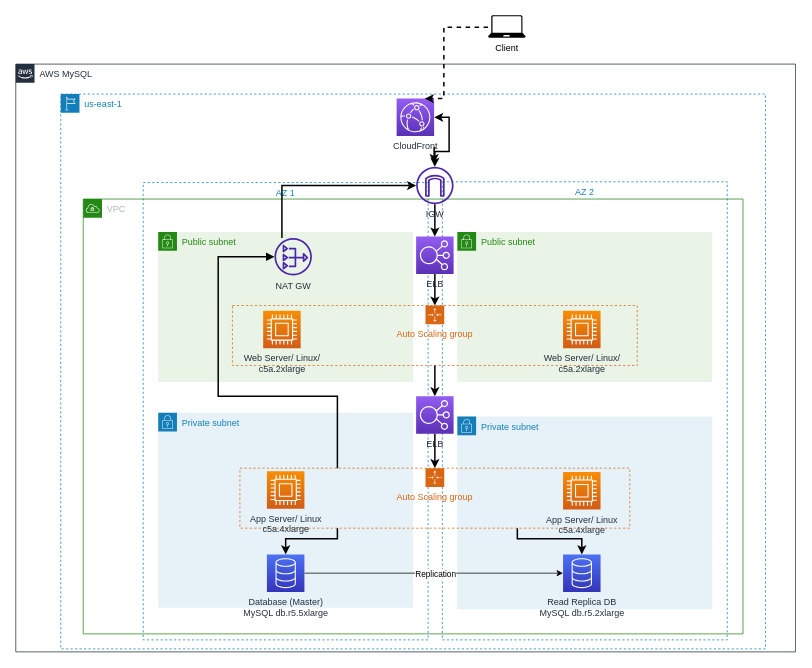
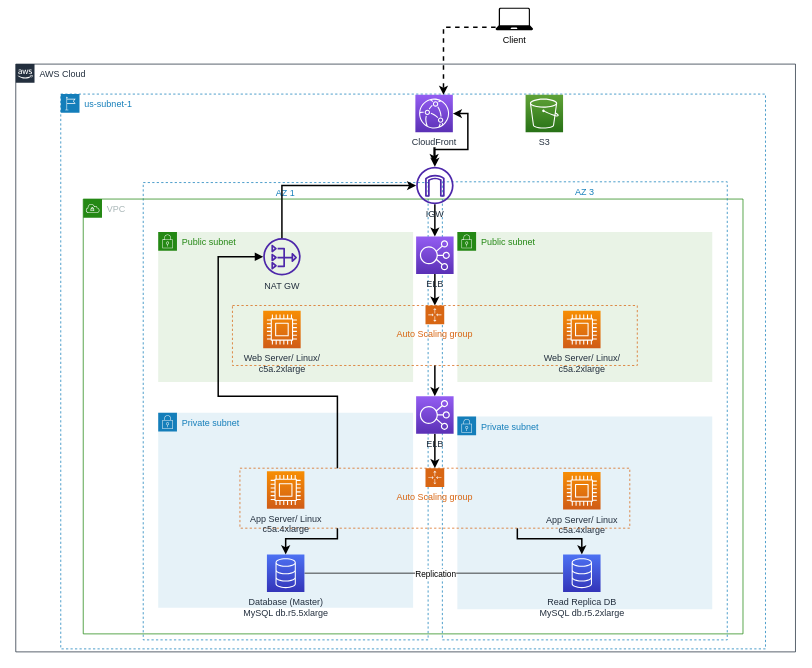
- <mxCell id="39" value="Client" style="verticalLabelPosition=bottom;html=1;verticalAlign=top;align=center;strokeColor=none;fillColor=#000000;shape=mxgraph.azure.laptop;pointerEvents=1;" parent="1" vertex="1"><mxGeometry x="650" y="20" width="50" height="30" as="geometry" /></mxCell>
+ <mxCell id="39" value="Client" style="verticalLabelPosition=bottom;html=1;verticalAlign=top;align=center;strokeColor=none;fillColor=#000000;shape=mxgraph.azure.laptop;pointerEvents=1;" parent="1" vertex="1"><mxGeometry x="660" y="10" width="50" height="30" as="geometry" /></mxCell>
- <mxCell id="2" value="AWS MySQL" style="points=[[0,0],[0.25,0],[0.5,0],[0.75,0],[1,0],[1,0.25],[1,0.5],[1,0.75],[1,1],[0.75,1],[0.5,1],[0.25,1],[0,1],[0,0.75],[0,0.5],[0,0.25]];outlineConnect=0;gradientColor=none;html=1;whiteSpace=wrap;fontSize=12;fontStyle=0;container=1;pointerEvents=0;collapsible=0;recursiveResize=0;shape=mxgraph.aws4.group;grIcon=mxgraph.aws4.group_aws_cloud_alt;strokeColor=#232F3E;fillColor=none;verticalAlign=top;align=left;spacingLeft=30;fontColor=#232F3E;dashed=0;" parent="1" vertex="1"><mxGeometry x="20" y="85" width="1040" height="784" as="geometry" /></mxCell>
+ <mxCell id="2" value="AWS Cloud" style="points=[[0,0],[0.25,0],[0.5,0],[0.75,0],[1,0],[1,0.25],[1,0.5],[1,0.75],[1,1],[0.75,1],[0.5,1],[0.25,1],[0,1],[0,0.75],[0,0.5],[0,0.25]];outlineConnect=0;gradientColor=none;html=1;whiteSpace=wrap;fontSize=12;fontStyle=0;container=1;pointerEvents=0;collapsible=0;recursiveResize=0;shape=mxgraph.aws4.group;grIcon=mxgraph.aws4.group_aws_cloud_alt;strokeColor=#232F3E;fillColor=none;verticalAlign=top;align=left;spacingLeft=30;fontColor=#232F3E;dashed=0;" parent="1" vertex="1"><mxGeometry x="20" y="85" width="1040" height="784" as="geometry" /></mxCell>
- <mxCell id="3" value="&lt;div&gt;us-east-1&lt;/div&gt;" style="points=[[0,0],[0.25,0],[0.5,0],[0.75,0],[1,0],[1,0.25],[1,0.5],[1,0.75],[1,1],[0.75,1],[0.5,1],[0.25,1],[0,1],[0,0.75],[0,0.5],[0,0.25]];outlineConnect=0;gradientColor=none;html=1;whiteSpace=wrap;fontSize=12;fontStyle=0;container=1;pointerEvents=0;collapsible=0;recursiveResize=0;shape=mxgraph.aws4.group;grIcon=mxgraph.aws4.group_region;strokeColor=#147EBA;fillColor=none;verticalAlign=top;align=left;spacingLeft=30;fontColor=#147EBA;dashed=1;" parent="2" vertex="1"><mxGeometry x="60" y="40" width="940" height="740" as="geometry" /></mxCell>
+ <mxCell id="3" value="&lt;div&gt;us-subnet-1&lt;/div&gt;" style="points=[[0,0],[0.25,0],[0.5,0],[0.75,0],[1,0],[1,0.25],[1,0.5],[1,0.75],[1,1],[0.75,1],[0.5,1],[0.25,1],[0,1],[0,0.75],[0,0.5],[0,0.25]];outlineConnect=0;gradientColor=none;html=1;whiteSpace=wrap;fontSize=12;fontStyle=0;container=1;pointerEvents=0;collapsible=0;recursiveResize=0;shape=mxgraph.aws4.group;grIcon=mxgraph.aws4.group_region;strokeColor=#147EBA;fillColor=none;verticalAlign=top;align=left;spacingLeft=30;fontColor=#147EBA;dashed=1;" parent="2" vertex="1"><mxGeometry x="60" y="40" width="940" height="740" as="geometry" /></mxCell>
+ <mxCell id="30" value="S3" style="sketch=0;points=[[0,0,0],[0.25,0,0],[0.5,0,0],[0.75,0,0],[1,0,0],[0,1,0],[0.25,1,0],[0.5,1,0],[0.75,1,0],[1,1,0],[0,0.25,0],[0,0.5,0],[0,0.75,0],[1,0.25,0],[1,0.5,0],[1,0.75,0]];outlineConnect=0;fontColor=#232F3E;gradientColor=#60A337;gradientDirection=north;fillColor=#277116;strokeColor=#ffffff;dashed=0;verticalLabelPosition=bottom;verticalAlign=top;align=center;html=1;fontSize=12;fontStyle=0;aspect=fixed;shape=mxgraph.aws4.resourceIcon;resIcon=mxgraph.aws4.s3;" parent="3" vertex="1"><mxGeometry x="620" y="1" width="50" height="50" as="geometry" /></mxCell>
- <mxCell id="33" value="CloudFront" style="sketch=0;points=[[0,0,0],[0.25,0,0],[0.5,0,0],[0.75,0,0],[1,0,0],[0,1,0],[0.25,1,0],[0.5,1,0],[0.75,1,0],[1,1,0],[0,0.25,0],[0,0.5,0],[0,0.75,0],[1,0.25,0],[1,0.5,0],[1,0.75,0]];outlineConnect=0;fontColor=#232F3E;gradientColor=#945DF2;gradientDirection=north;fillColor=#5A30B5;strokeColor=#ffffff;dashed=0;verticalLabelPosition=bottom;verticalAlign=top;align=center;html=1;fontSize=12;fontStyle=0;aspect=fixed;shape=mxgraph.aws4.resourceIcon;resIcon=mxgraph.aws4.cloudfront;" parent="3" vertex="1"><mxGeometry x="448" y="6" width="50" height="50" as="geometry" /></mxCell>
+ <mxCell id="33" value="CloudFront" style="sketch=0;points=[[0,0,0],[0.25,0,0],[0.5,0,0],[0.75,0,0],[1,0,0],[0,1,0],[0.25,1,0],[0.5,1,0],[0.75,1,0],[1,1,0],[0,0.25,0],[0,0.5,0],[0,0.75,0],[1,0.25,0],[1,0.5,0],[1,0.75,0]];outlineConnect=0;fontColor=#232F3E;gradientColor=#945DF2;gradientDirection=north;fillColor=#5A30B5;strokeColor=#ffffff;dashed=0;verticalLabelPosition=bottom;verticalAlign=top;align=center;html=1;fontSize=12;fontStyle=0;aspect=fixed;shape=mxgraph.aws4.resourceIcon;resIcon=mxgraph.aws4.cloudfront;" parent="3" vertex="1"><mxGeometry x="473" y="1" width="50" height="50" as="geometry" /></mxCell>
- <mxCell id="9" value="AZ 2" style="fillColor=none;strokeColor=#147EBA;dashed=1;verticalAlign=top;fontStyle=0;fontColor=#147EBA;" parent="8" vertex="1"><mxGeometry x="479" y="-23" width="380" height="611" as="geometry" /></mxCell>
+ <mxCell id="9" value="AZ 3" style="fillColor=none;strokeColor=#147EBA;dashed=1;verticalAlign=top;fontStyle=0;fontColor=#147EBA;" parent="8" vertex="1"><mxGeometry x="479" y="-23" width="380" height="611" as="geometry" /></mxCell>
- <mxCell id="36" value="NAT GW" style="sketch=0;outlineConnect=0;fontColor=#232F3E;gradientColor=none;fillColor=#4D27AA;strokeColor=none;dashed=0;verticalLabelPosition=bottom;verticalAlign=top;align=center;html=1;fontSize=12;fontStyle=0;aspect=fixed;pointerEvents=1;shape=mxgraph.aws4.nat_gateway;" parent="3" vertex="1"><mxGeometry x="285" y="192" width="50" height="50" as="geometry" /></mxCell>
+ <mxCell id="36" value="NAT GW" style="sketch=0;outlineConnect=0;fontColor=#232F3E;gradientColor=none;fillColor=#4D27AA;strokeColor=none;dashed=0;verticalLabelPosition=bottom;verticalAlign=top;align=center;html=1;fontSize=12;fontStyle=0;aspect=fixed;pointerEvents=1;shape=mxgraph.aws4.nat_gateway;" parent="3" vertex="1"><mxGeometry x="270" y="192" width="50" height="50" as="geometry" /></mxCell>
- <mxCell id="25" style="edgeStyle=orthogonalEdgeStyle;rounded=0;orthogonalLoop=1;jettySize=auto;html=1;exitX=1;exitY=0.5;exitDx=0;exitDy=0;exitPerimeter=0;entryX=0;entryY=0.5;entryDx=0;entryDy=0;entryPerimeter=0;" parent="5" source="27" target="28" edge="1"><mxGeometry relative="1" as="geometry" /></mxCell>
+ <mxCell id="25" style="edgeStyle=orthogonalEdgeStyle;rounded=0;orthogonalLoop=1;jettySize=auto;html=1;exitX=1;exitY=0.5;exitDx=0;exitDy=0;exitPerimeter=0;entryX=0;entryY=0.5;entryDx=0;entryDy=0;entryPerimeter=0;endArrow=none;" parent="5" source="27" target="28" edge="1"><mxGeometry relative="1" as="geometry" /></mxCell>
